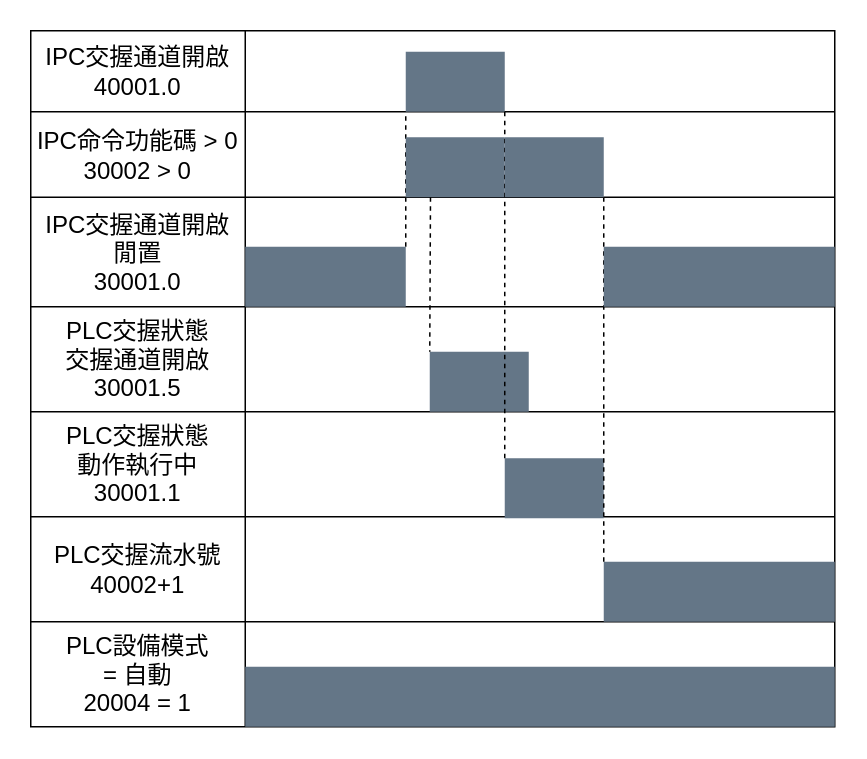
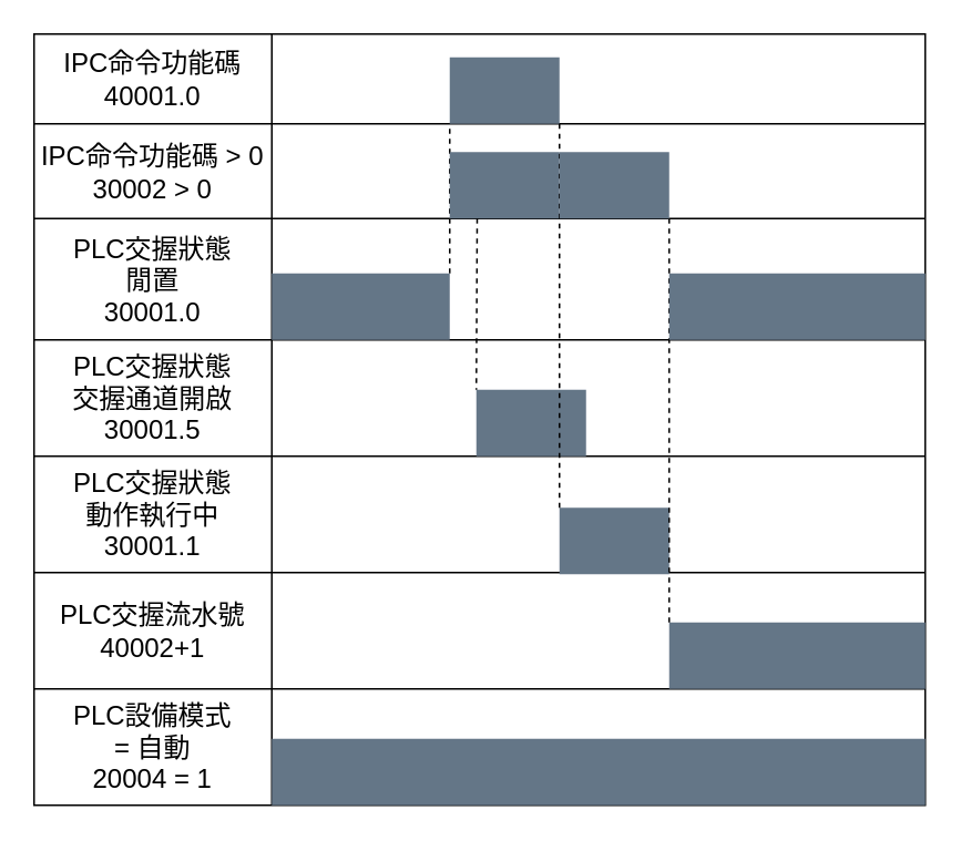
- <mxCell id="4" value="IPC交握通道開啟&lt;div&gt;40001.0&lt;/div&gt;" style="shape=partialRectangle;html=1;whiteSpace=wrap;connectable=0;strokeColor=inherit;overflow=hidden;fillColor=none;top=0;left=0;bottom=0;right=0;pointerEvents=1;fontSize=16;" parent="3" vertex="1"><mxGeometry width="143" height="54" as="geometry"><mxRectangle width="143" height="54" as="alternateBounds" /></mxGeometry></mxCell>
+ <mxCell id="4" value="IPC命令功能碼&lt;div&gt;40001.0&lt;/div&gt;" style="shape=partialRectangle;html=1;whiteSpace=wrap;connectable=0;strokeColor=inherit;overflow=hidden;fillColor=none;top=0;left=0;bottom=0;right=0;pointerEvents=1;fontSize=16;" parent="3" vertex="1"><mxGeometry width="143" height="54" as="geometry"><mxRectangle width="143" height="54" as="alternateBounds" /></mxGeometry></mxCell>
- <mxCell id="10" value="IPC交握通道開啟&lt;div&gt;閒置&lt;/div&gt;&lt;div&gt;30001.0&lt;/div&gt;" style="shape=partialRectangle;html=1;whiteSpace=wrap;connectable=0;strokeColor=inherit;overflow=hidden;fillColor=none;top=0;left=0;bottom=0;right=0;pointerEvents=1;fontSize=16;" parent="9" vertex="1"><mxGeometry width="143" height="73" as="geometry"><mxRectangle width="143" height="73" as="alternateBounds" /></mxGeometry></mxCell>
+ <mxCell id="10" value="PLC交握狀態&lt;div&gt;閒置&lt;/div&gt;&lt;div&gt;30001.0&lt;/div&gt;" style="shape=partialRectangle;html=1;whiteSpace=wrap;connectable=0;strokeColor=inherit;overflow=hidden;fillColor=none;top=0;left=0;bottom=0;right=0;pointerEvents=1;fontSize=16;" parent="9" vertex="1"><mxGeometry width="143" height="73" as="geometry"><mxRectangle width="143" height="73" as="alternateBounds" /></mxGeometry></mxCell>
